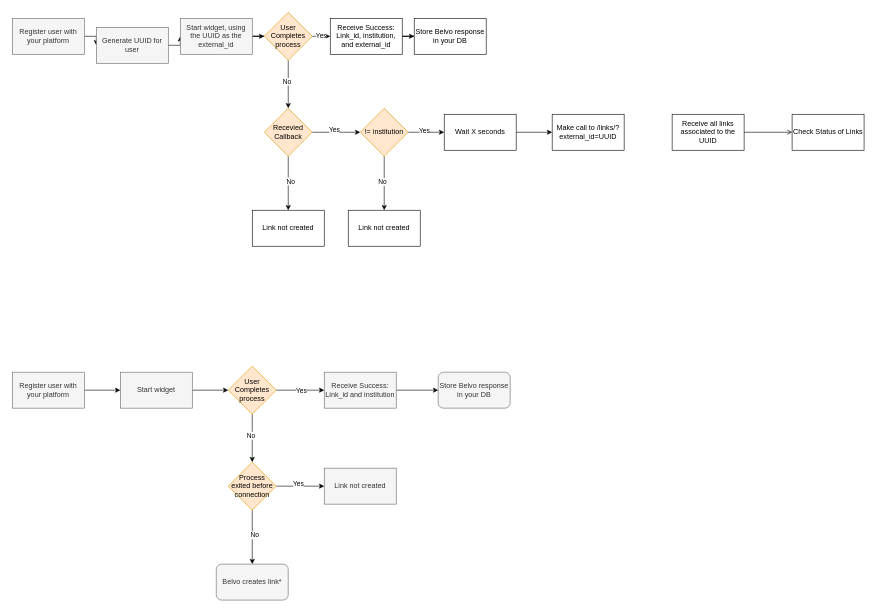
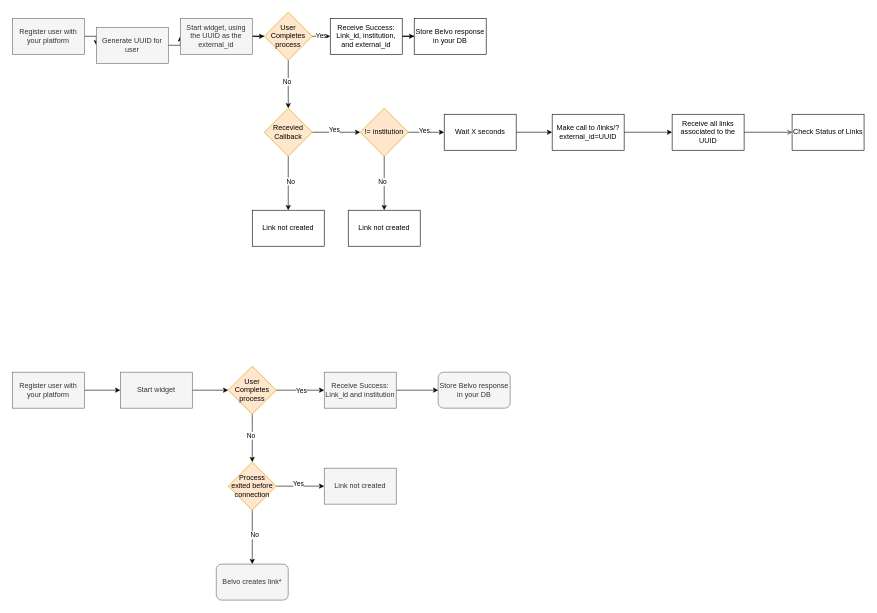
+ <mxCell id="30" value="" style="edgeStyle=orthogonalEdgeStyle;rounded=0;orthogonalLoop=1;jettySize=auto;html=1;" parent="1" source="31" target="33" edge="1"><mxGeometry relative="1" as="geometry" /></mxCell>
